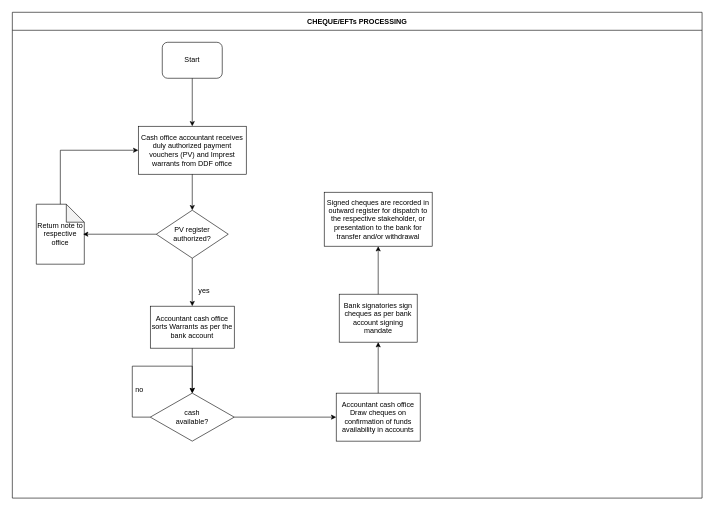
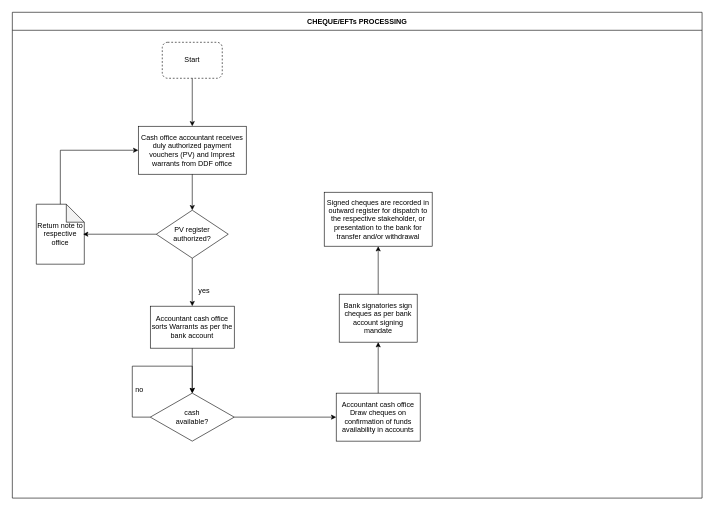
- <mxCell id="3" value="Start" style="rounded=1;whiteSpace=wrap;html=1;" vertex="1" parent="2"><mxGeometry x="250" y="50" width="100" height="60" as="geometry" /></mxCell>
+ <mxCell id="3" value="Start" style="rounded=1;whiteSpace=wrap;html=1;dashed=1;" vertex="1" parent="2"><mxGeometry x="250" y="50" width="100" height="60" as="geometry" /></mxCell>
